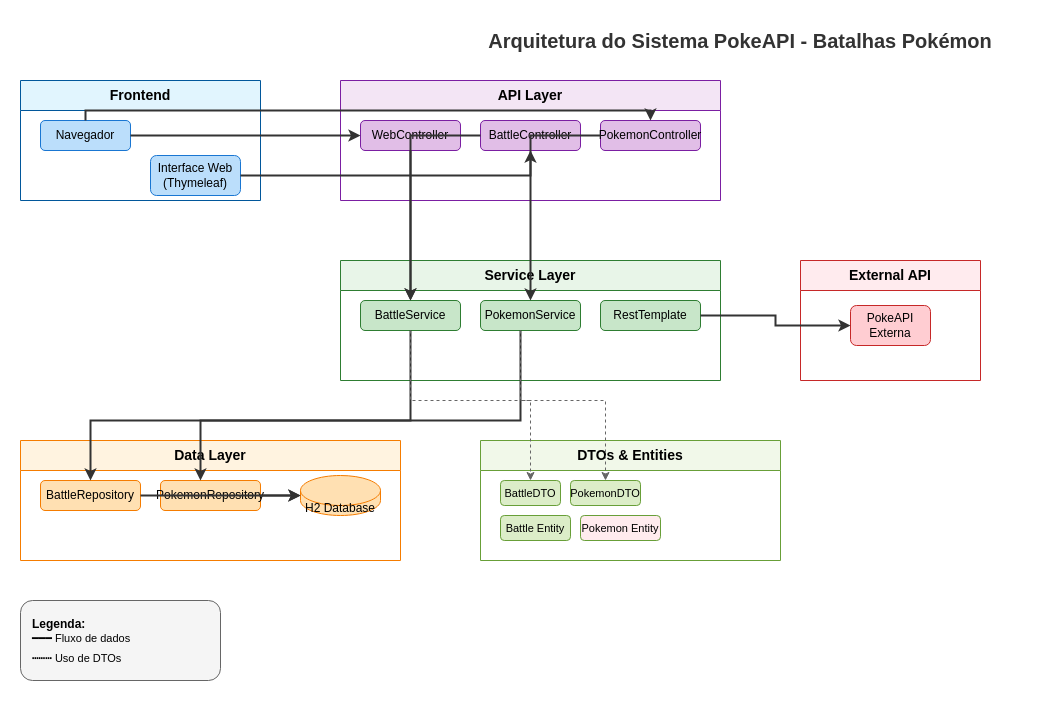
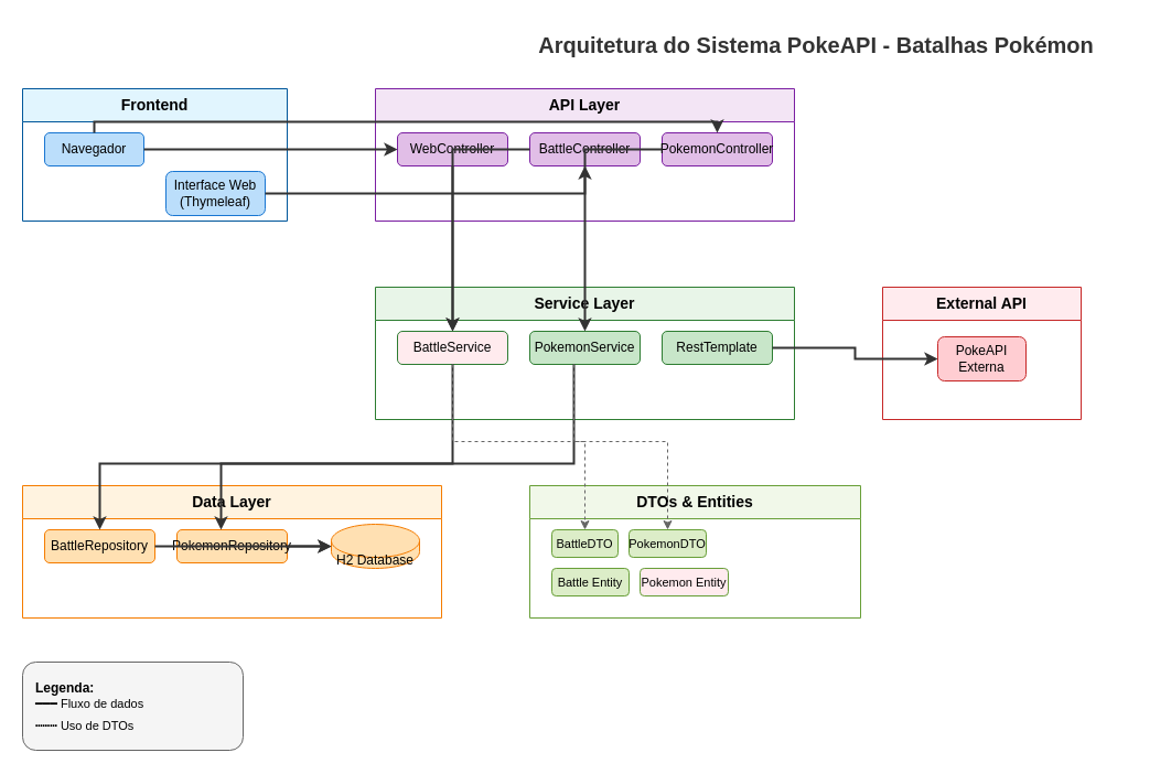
- <mxCell id="11" value="BattleService" style="rounded=1;whiteSpace=wrap;html=1;fillColor=#C8E6C9;strokeColor=#2E7D32;fontSize=12;" vertex="1" parent="10"><mxGeometry x="20" y="40" width="100" height="30" as="geometry" /></mxCell>
+ <mxCell id="11" value="BattleService" style="rounded=1;whiteSpace=wrap;html=1;fillColor=#ffebee;strokeColor=#2E7D32;fontSize=12;" vertex="1" parent="10"><mxGeometry x="20" y="40" width="100" height="30" as="geometry" /></mxCell>
